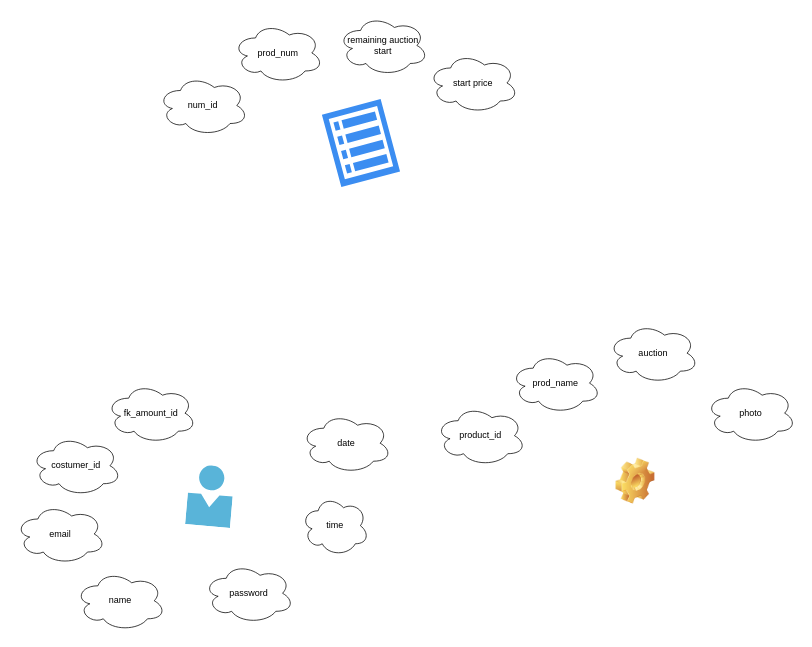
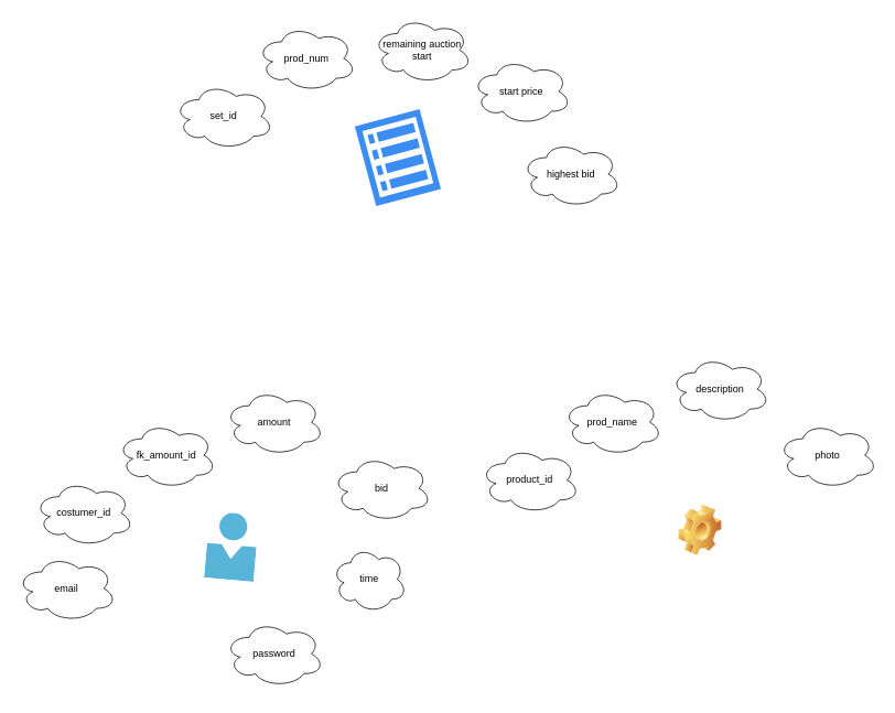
- <mxCell id="3" value="num_id" style="ellipse;shape=cloud;whiteSpace=wrap;html=1;" vertex="1" parent="1"><mxGeometry x="210" y="100" width="120" height="80" as="geometry" /></mxCell>
+ <mxCell id="3" value="set_id" style="ellipse;shape=cloud;whiteSpace=wrap;html=1;" vertex="1" parent="1"><mxGeometry x="210" y="100" width="120" height="80" as="geometry" /></mxCell>
+ <mxCell id="6" value="highest bid" style="ellipse;shape=cloud;whiteSpace=wrap;html=1;" vertex="1" parent="1"><mxGeometry x="630" y="170" width="120" height="80" as="geometry" /></mxCell>
- <mxCell id="11" value="auction" style="ellipse;shape=cloud;whiteSpace=wrap;html=1;" vertex="1" parent="1"><mxGeometry x="810" y="430" width="120" height="80" as="geometry" /></mxCell>
+ <mxCell id="11" value="description" style="ellipse;shape=cloud;whiteSpace=wrap;html=1;" vertex="1" parent="1"><mxGeometry x="810" y="430" width="120" height="80" as="geometry" /></mxCell>
+ <mxCell id="16" value="amount" style="ellipse;shape=cloud;whiteSpace=wrap;html=1;" vertex="1" parent="1"><mxGeometry x="271" y="470" width="120" height="80" as="geometry" /></mxCell>
- <mxCell id="17" value="date" style="ellipse;shape=cloud;whiteSpace=wrap;html=1;" vertex="1" parent="1"><mxGeometry x="401" y="550" width="120" height="80" as="geometry" /></mxCell>
+ <mxCell id="17" value="bid" style="ellipse;shape=cloud;whiteSpace=wrap;html=1;" vertex="1" parent="1"><mxGeometry x="401" y="550" width="120" height="80" as="geometry" /></mxCell>
- <mxCell id="20" value="name" style="ellipse;shape=cloud;whiteSpace=wrap;html=1;" vertex="1" parent="1"><mxGeometry x="100" y="760" width="120" height="80" as="geometry" /></mxCell>
